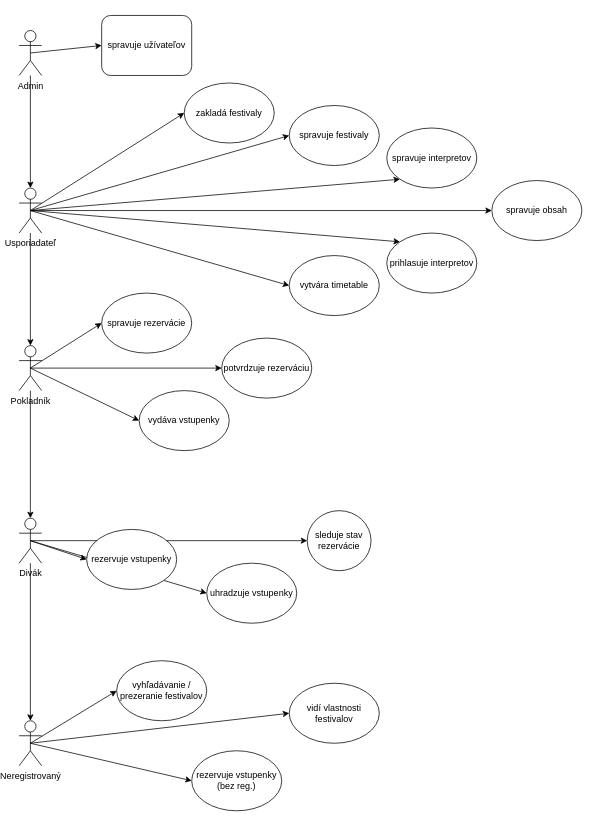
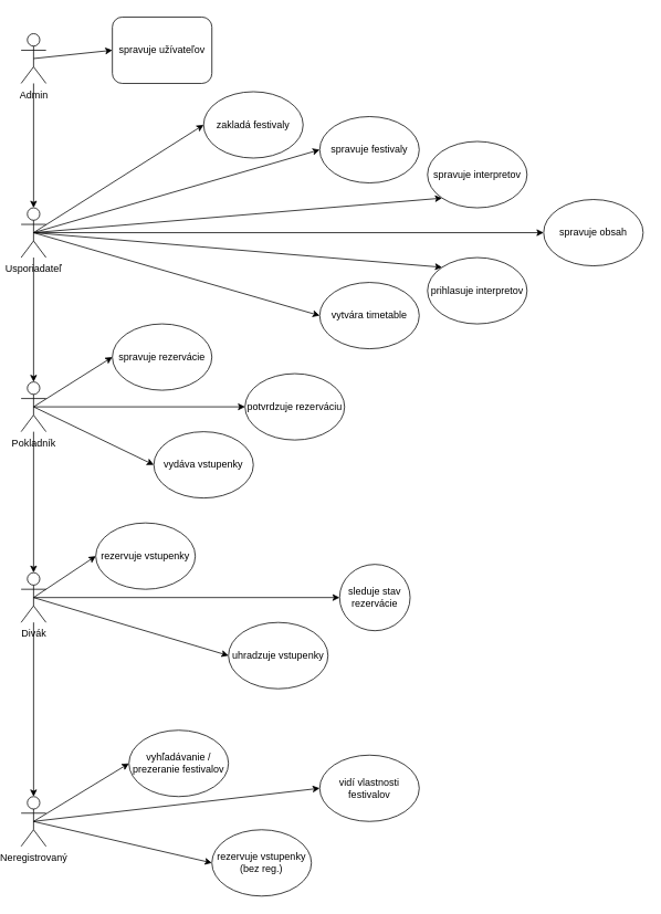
- <mxCell id="37" value="rezervuje vstupenky" style="ellipse;whiteSpace=wrap;html=1;" vertex="1" parent="1"><mxGeometry x="110" y="705" width="120" height="80" as="geometry" /></mxCell>
+ <mxCell id="37" value="rezervuje vstupenky" style="ellipse;whiteSpace=wrap;html=1;" vertex="1" parent="1"><mxGeometry x="110" y="630" width="120" height="80" as="geometry" /></mxCell>
